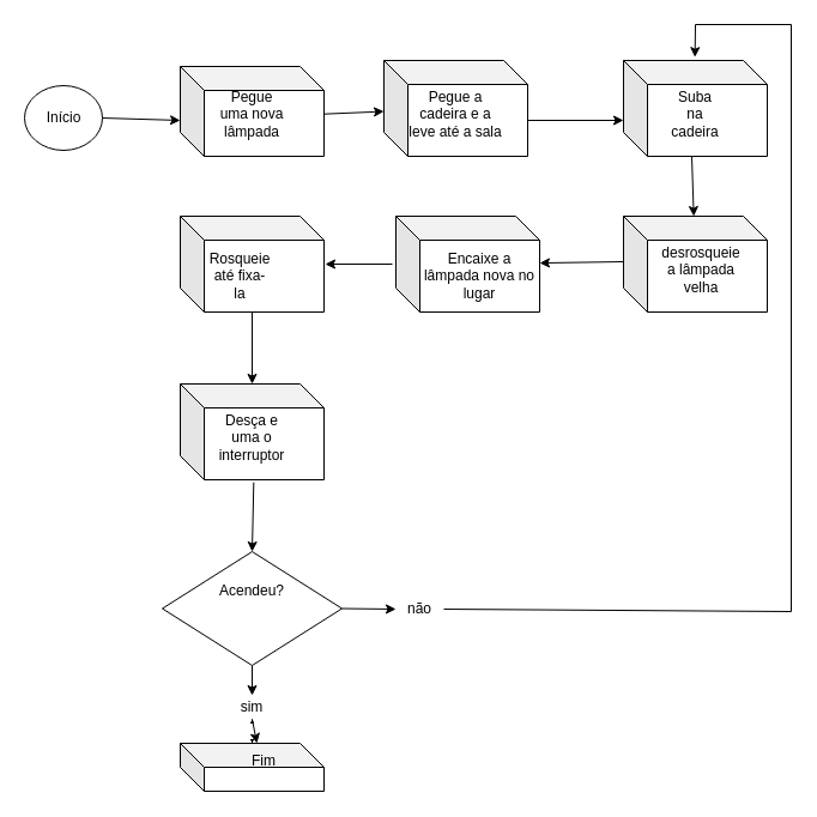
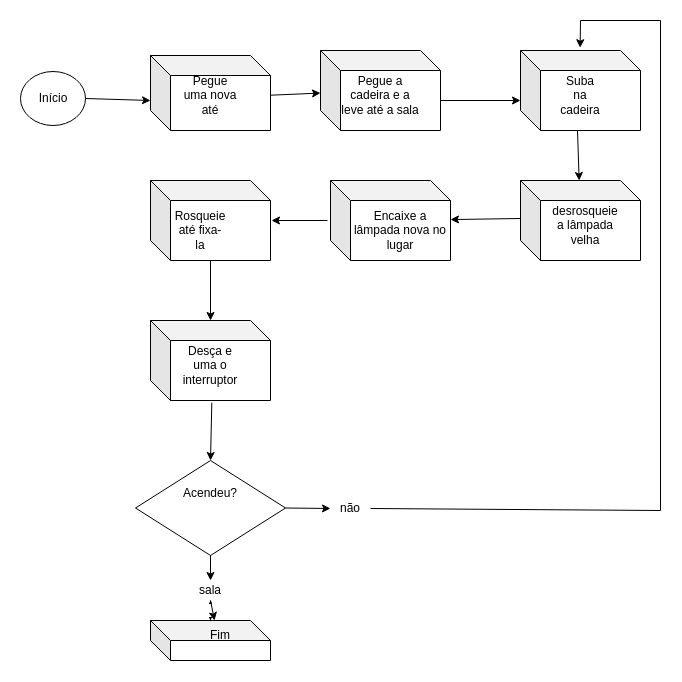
- <mxCell id="3" value="Pegue uma nova lâmpada" style="text;html=1;strokeColor=none;fillColor=none;align=center;verticalAlign=middle;whiteSpace=wrap;rounded=0;" vertex="1" parent="1"><mxGeometry x="180" y="85" width="60" height="20" as="geometry" /></mxCell>
+ <mxCell id="3" value="Pegue uma nova até" style="text;html=1;strokeColor=none;fillColor=none;align=center;verticalAlign=middle;whiteSpace=wrap;rounded=0;" vertex="1" parent="1"><mxGeometry x="180" y="85" width="60" height="20" as="geometry" /></mxCell>
- <mxCell id="24" value="sim" style="text;html=1;strokeColor=none;fillColor=none;align=center;verticalAlign=middle;whiteSpace=wrap;rounded=0;" vertex="1" parent="1"><mxGeometry x="190" y="580" width="40" height="20" as="geometry" /></mxCell>
+ <mxCell id="24" value="sala" style="text;html=1;strokeColor=none;fillColor=none;align=center;verticalAlign=middle;whiteSpace=wrap;rounded=0;" vertex="1" parent="1"><mxGeometry x="190" y="580" width="40" height="20" as="geometry" /></mxCell>
